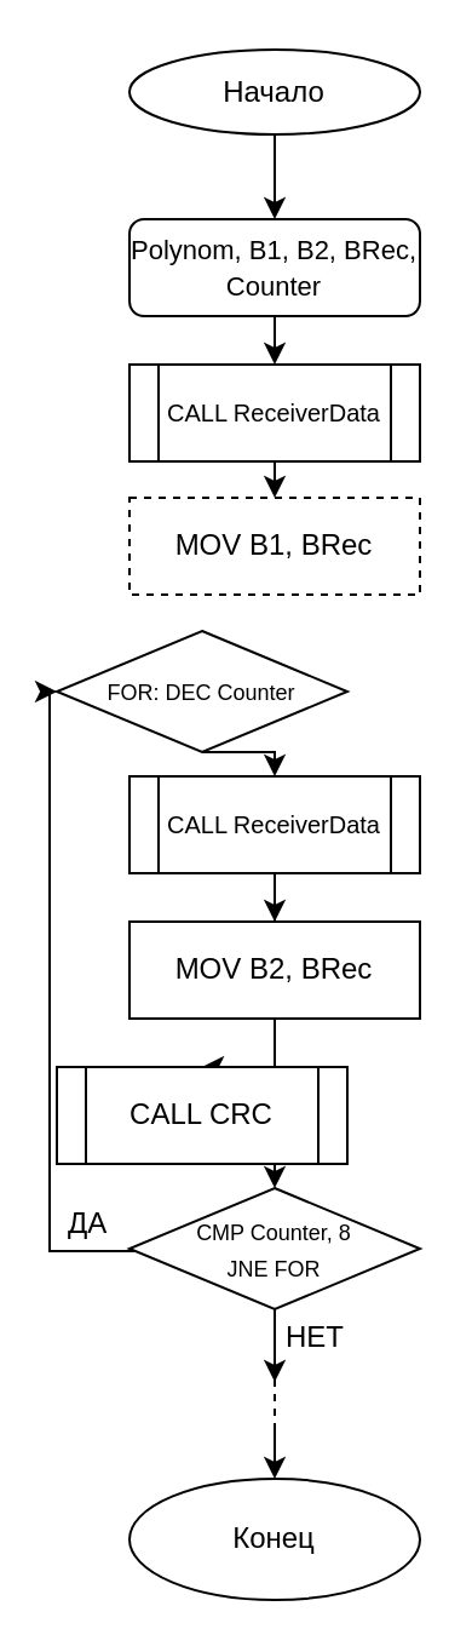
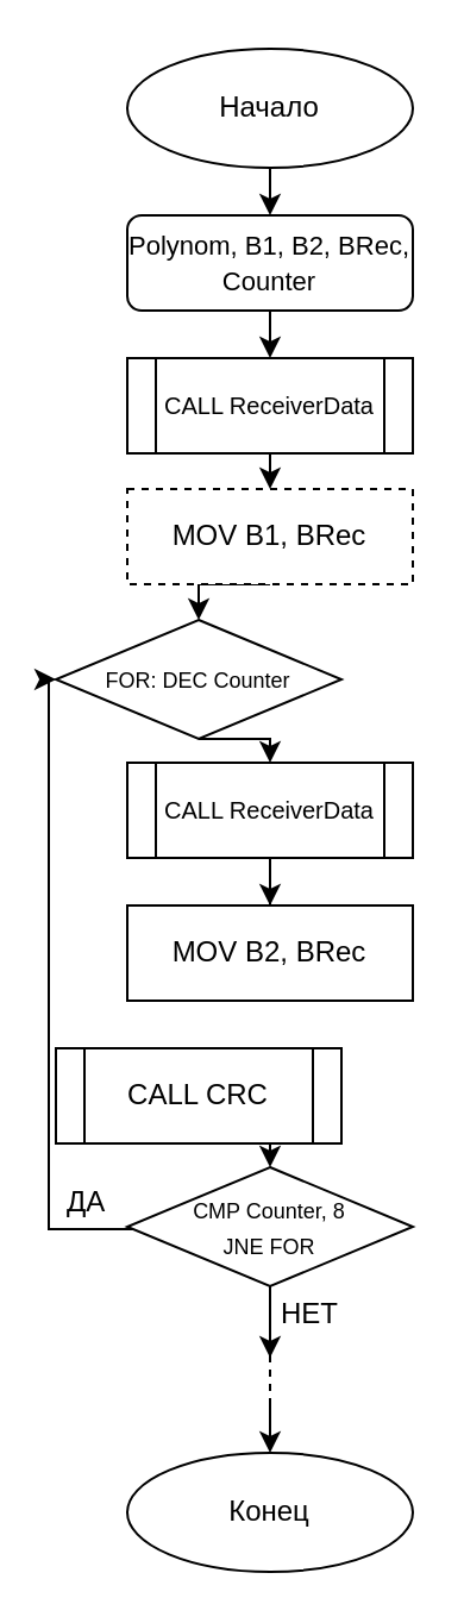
- <mxCell id="3" value="Начало" style="ellipse;whiteSpace=wrap;html=1;" parent="1" vertex="1"><mxGeometry x="53" y="20" width="120" height="35" as="geometry" /></mxCell>
+ <mxCell id="3" value="Начало" style="ellipse;whiteSpace=wrap;html=1;" parent="1" vertex="1"><mxGeometry x="53" y="20" width="120" height="50" as="geometry" /></mxCell>
+ <mxCell id="8" style="edgeStyle=orthogonalEdgeStyle;rounded=0;orthogonalLoop=1;jettySize=auto;html=1;exitX=0.5;exitY=1;exitDx=0;exitDy=0;entryX=0.5;entryY=0;entryDx=0;entryDy=0;" parent="1" source="9" target="11" edge="1"><mxGeometry relative="1" as="geometry" /></mxCell>
- <mxCell id="14" style="edgeStyle=orthogonalEdgeStyle;rounded=0;orthogonalLoop=1;jettySize=auto;html=1;entryX=0.5;entryY=0;entryDx=0;entryDy=0;" parent="1" source="15" target="17" edge="1"><mxGeometry relative="1" as="geometry" /></mxCell>
